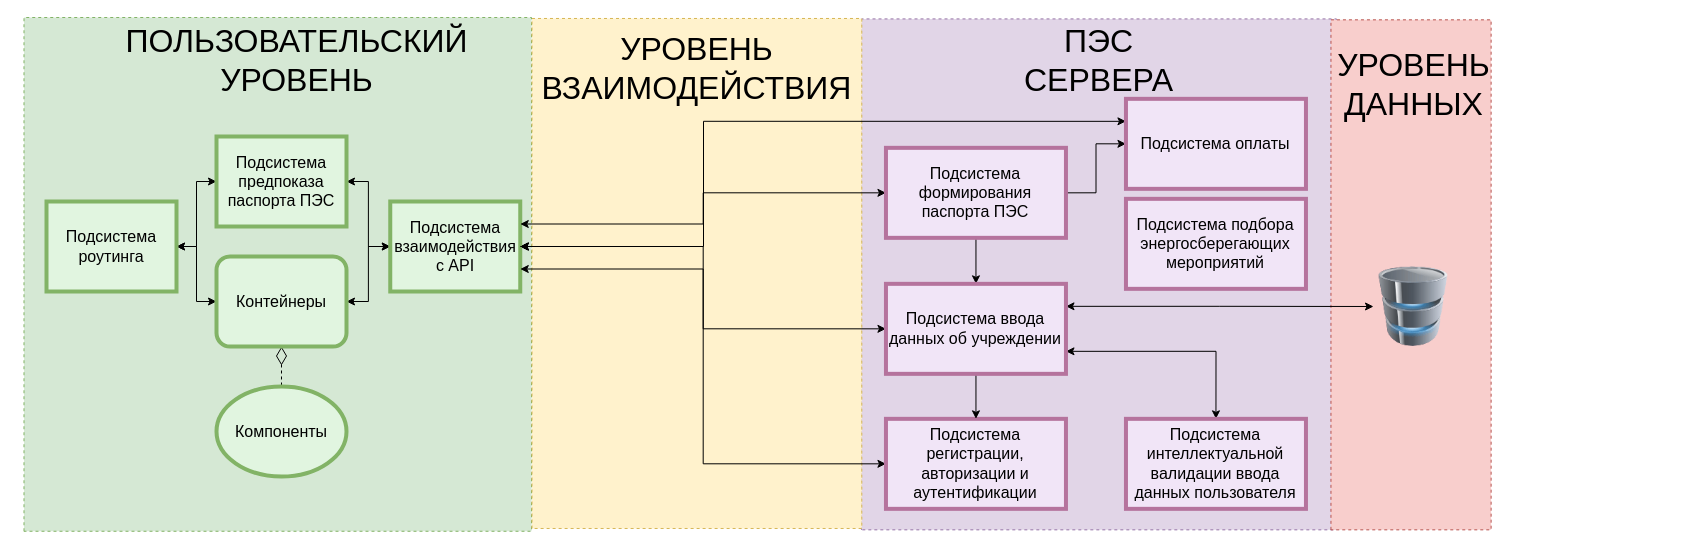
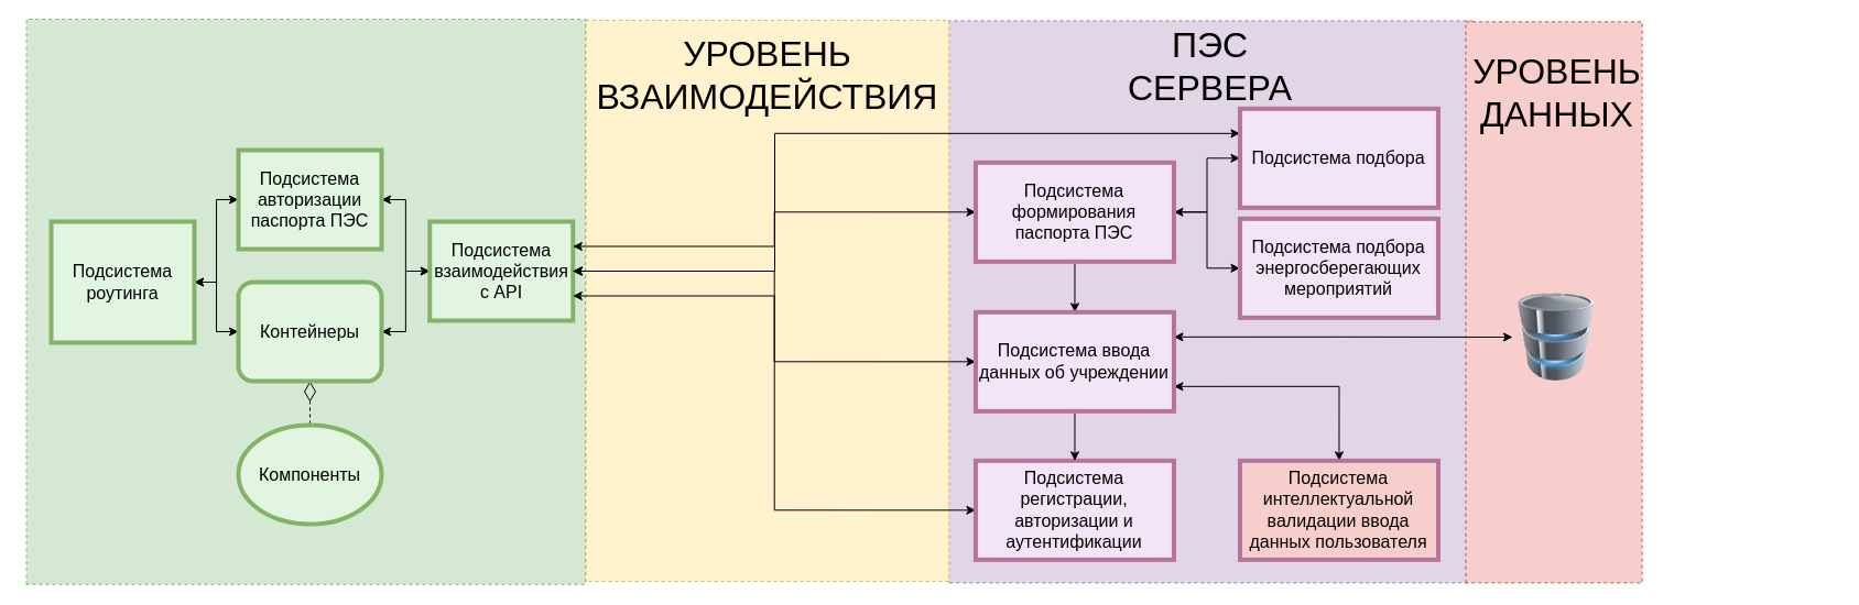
- <mxCell id="3" value="ПОЛЬЗОВАТЕЛЬСКИЙ&lt;br&gt;УРОВЕНЬ" style="text;html=1;align=center;verticalAlign=middle;resizable=0;points=[];autosize=1;strokeColor=none;fillColor=none;fontSize=32;" vertex="1" parent="1"><mxGeometry x="111" y="20.13" width="370" height="80" as="geometry" /></mxCell>
- <mxCell id="40" value="Подсистема оплаты" style="rounded=0;whiteSpace=wrap;html=1;fontSize=16;strokeWidth=4;fillColor=#F1E5F7;strokeColor=#B5739D;" vertex="1" parent="1"><mxGeometry x="1125.46" y="98.34" width="180" height="90" as="geometry" /></mxCell>
+ <mxCell id="40" value="Подсистема подбора" style="rounded=0;whiteSpace=wrap;html=1;fontSize=16;strokeWidth=4;fillColor=#F1E5F7;strokeColor=#B5739D;" vertex="1" parent="1"><mxGeometry x="1125.46" y="98.34" width="180" height="90" as="geometry" /></mxCell>
- <mxCell id="12" value="Подсистема предпоказа паспорта ПЭС" style="rounded=0;whiteSpace=wrap;html=1;fontSize=16;strokeWidth=4;fillColor=#E1F5E0;strokeColor=#82b366;" vertex="1" parent="1"><mxGeometry x="216" y="136" width="130" height="90" as="geometry" /></mxCell>
+ <mxCell id="12" value="Подсистема авторизации паспорта ПЭС" style="rounded=0;whiteSpace=wrap;html=1;fontSize=16;strokeWidth=4;fillColor=#E1F5E0;strokeColor=#82b366;" vertex="1" parent="1"><mxGeometry x="216" y="136" width="130" height="90" as="geometry" /></mxCell>
+ <mxCell id="29" style="edgeStyle=orthogonalEdgeStyle;rounded=0;orthogonalLoop=1;jettySize=auto;html=1;exitX=1;exitY=0.5;exitDx=0;exitDy=0;entryX=0;entryY=0.5;entryDx=0;entryDy=0;startArrow=classic;startFill=1;" edge="1" parent="1" source="31" target="37"><mxGeometry relative="1" as="geometry" /></mxCell>
- <mxCell id="6" value="Подсистема &lt;br&gt;роутинга" style="rounded=0;whiteSpace=wrap;html=1;fontSize=16;strokeWidth=4;fillColor=#E1F5E0;strokeColor=#82b366;" vertex="1" parent="1"><mxGeometry x="46" y="201" width="130" height="90" as="geometry" /></mxCell>
+ <mxCell id="6" value="Подсистема &lt;br&gt;роутинга" style="rounded=0;whiteSpace=wrap;html=1;fontSize=16;strokeWidth=4;fillColor=#E1F5E0;strokeColor=#82b366;" vertex="1" parent="1"><mxGeometry x="46" y="201" width="130" height="110" as="geometry" /></mxCell>
- <mxCell id="38" value="Подсистема интеллектуальной валидации ввода данных пользователя" style="rounded=0;whiteSpace=wrap;html=1;fontSize=16;strokeWidth=4;fillColor=#F1E5F7;strokeColor=#B5739D;" vertex="1" parent="1"><mxGeometry x="1125.46" y="418.34" width="180" height="90" as="geometry" /></mxCell>
+ <mxCell id="38" value="Подсистема интеллектуальной валидации ввода данных пользователя" style="rounded=0;whiteSpace=wrap;html=1;fontSize=16;strokeWidth=4;fillColor=#f8cecc;strokeColor=#B5739D;" vertex="1" parent="1"><mxGeometry x="1125.46" y="418.34" width="180" height="90" as="geometry" /></mxCell>
